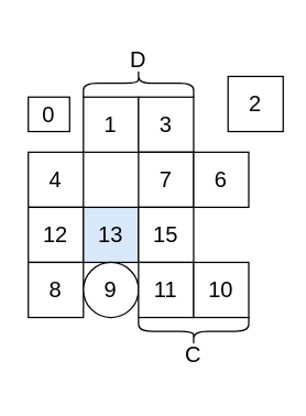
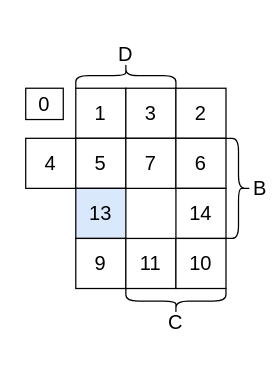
- <mxCell id="5" value="2" style="whiteSpace=wrap;html=1;aspect=fixed;fontSize=16;fontStyle=0" vertex="1" parent="1"><mxGeometry x="165" y="55" width="40" height="40" as="geometry" /></mxCell>
+ <mxCell id="5" value="2" style="whiteSpace=wrap;html=1;aspect=fixed;fontSize=16;fontStyle=0" vertex="1" parent="1"><mxGeometry x="140" y="70" width="40" height="40" as="geometry" /></mxCell>
+ <mxCell id="7" value="5" style="whiteSpace=wrap;html=1;aspect=fixed;fontSize=16;fontStyle=0" vertex="1" parent="1"><mxGeometry x="60" y="110" width="40" height="40" as="geometry" /></mxCell>
+ <mxCell id="19" value="B" style="shape=curlyBracket;whiteSpace=wrap;html=1;rounded=1;flipH=1;labelPosition=right;verticalLabelPosition=middle;align=left;verticalAlign=middle;fontSize=16;" vertex="1" parent="1"><mxGeometry x="180" y="110" width="20" height="80" as="geometry" /></mxCell>
- <mxCell id="10" value="12" style="whiteSpace=wrap;html=1;aspect=fixed;fontSize=16;fontStyle=0" vertex="1" parent="1"><mxGeometry x="20" y="150" width="40" height="40" as="geometry" /></mxCell>
- <mxCell id="12" value="15" style="whiteSpace=wrap;html=1;aspect=fixed;fontSize=16;fontStyle=0" vertex="1" parent="1"><mxGeometry x="100" y="150" width="40" height="40" as="geometry" /></mxCell>
+ <mxCell id="13" value="14" style="whiteSpace=wrap;html=1;aspect=fixed;fontSize=16;fontStyle=0" vertex="1" parent="1"><mxGeometry x="140" y="150" width="40" height="40" as="geometry" /></mxCell>
- <mxCell id="14" value="8" style="whiteSpace=wrap;html=1;aspect=fixed;fontSize=16;fontStyle=0" vertex="1" parent="1"><mxGeometry x="20" y="190" width="40" height="40" as="geometry" /></mxCell>
- <mxCell id="15" value="9" style="ellipse;whiteSpace=wrap;html=1;aspect=fixed;fontSize=16;fontStyle=0;" vertex="1" parent="1"><mxGeometry x="60" y="190" width="40" height="40" as="geometry" /></mxCell>
+ <mxCell id="15" value="9" style="whiteSpace=wrap;html=1;aspect=fixed;fontSize=16;fontStyle=0" vertex="1" parent="1"><mxGeometry x="60" y="190" width="40" height="40" as="geometry" /></mxCell>
